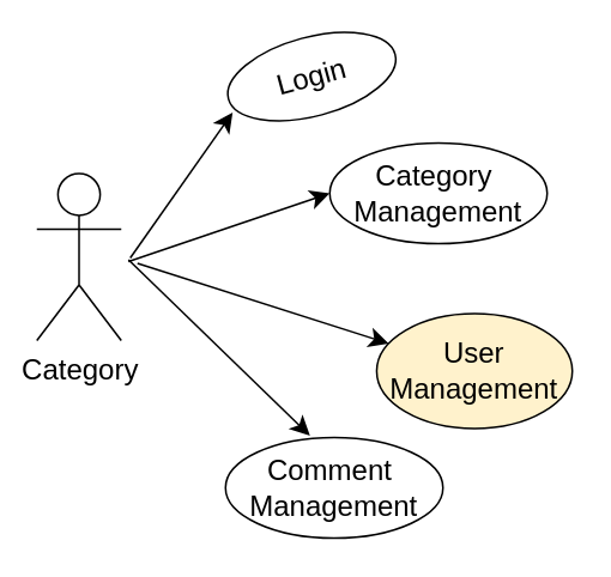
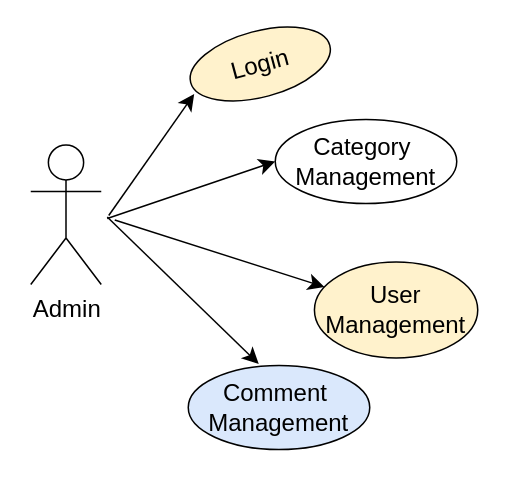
- <mxCell id="5" value="Login" style="ellipse;whiteSpace=wrap;html=1;fontSize=16;rotation=-15;" vertex="1" parent="1"><mxGeometry x="125" y="20" width="96" height="44" as="geometry" /></mxCell>
+ <mxCell id="5" value="Login" style="ellipse;whiteSpace=wrap;html=1;fontSize=16;rotation=-15;fillColor=#fff2cc;" vertex="1" parent="1"><mxGeometry x="125" y="20" width="96" height="44" as="geometry" /></mxCell>
- <mxCell id="2" value="Category" style="shape=umlActor;verticalLabelPosition=bottom;verticalAlign=top;html=1;outlineConnect=0;fontSize=16;" vertex="1" parent="1"><mxGeometry x="20" y="96" width="47" height="93" as="geometry" /></mxCell>
+ <mxCell id="2" value="Admin" style="shape=umlActor;verticalLabelPosition=bottom;verticalAlign=top;html=1;outlineConnect=0;fontSize=16;" vertex="1" parent="1"><mxGeometry x="20" y="96" width="47" height="93" as="geometry" /></mxCell>
- <mxCell id="8" value="Comment&amp;nbsp;&lt;br&gt;Management" style="ellipse;whiteSpace=wrap;html=1;fontSize=16;rotation=0;" vertex="1" parent="1"><mxGeometry x="125" y="243" width="121" height="56" as="geometry" /></mxCell>
+ <mxCell id="8" value="Comment&amp;nbsp;&lt;br&gt;Management" style="ellipse;whiteSpace=wrap;html=1;fontSize=16;rotation=0;fillColor=#dae8fc;" vertex="1" parent="1"><mxGeometry x="125" y="243" width="121" height="56" as="geometry" /></mxCell>
